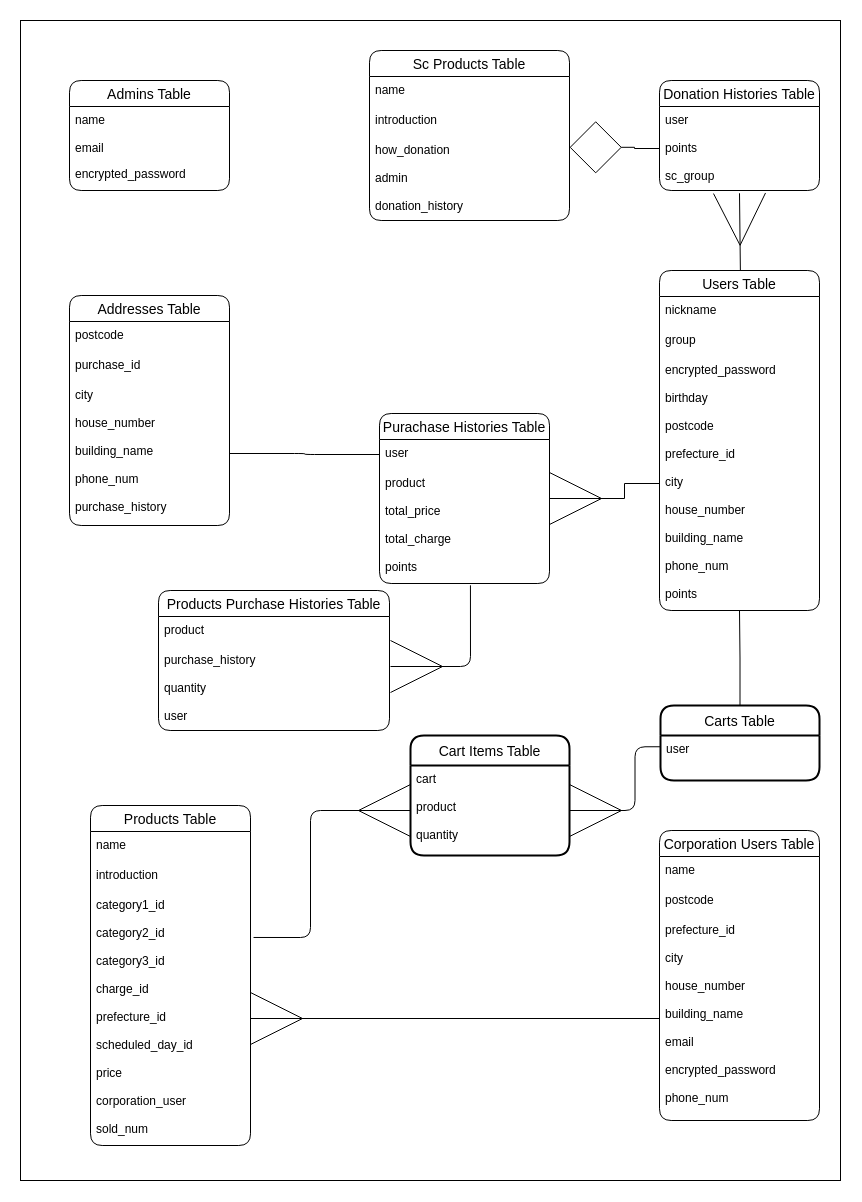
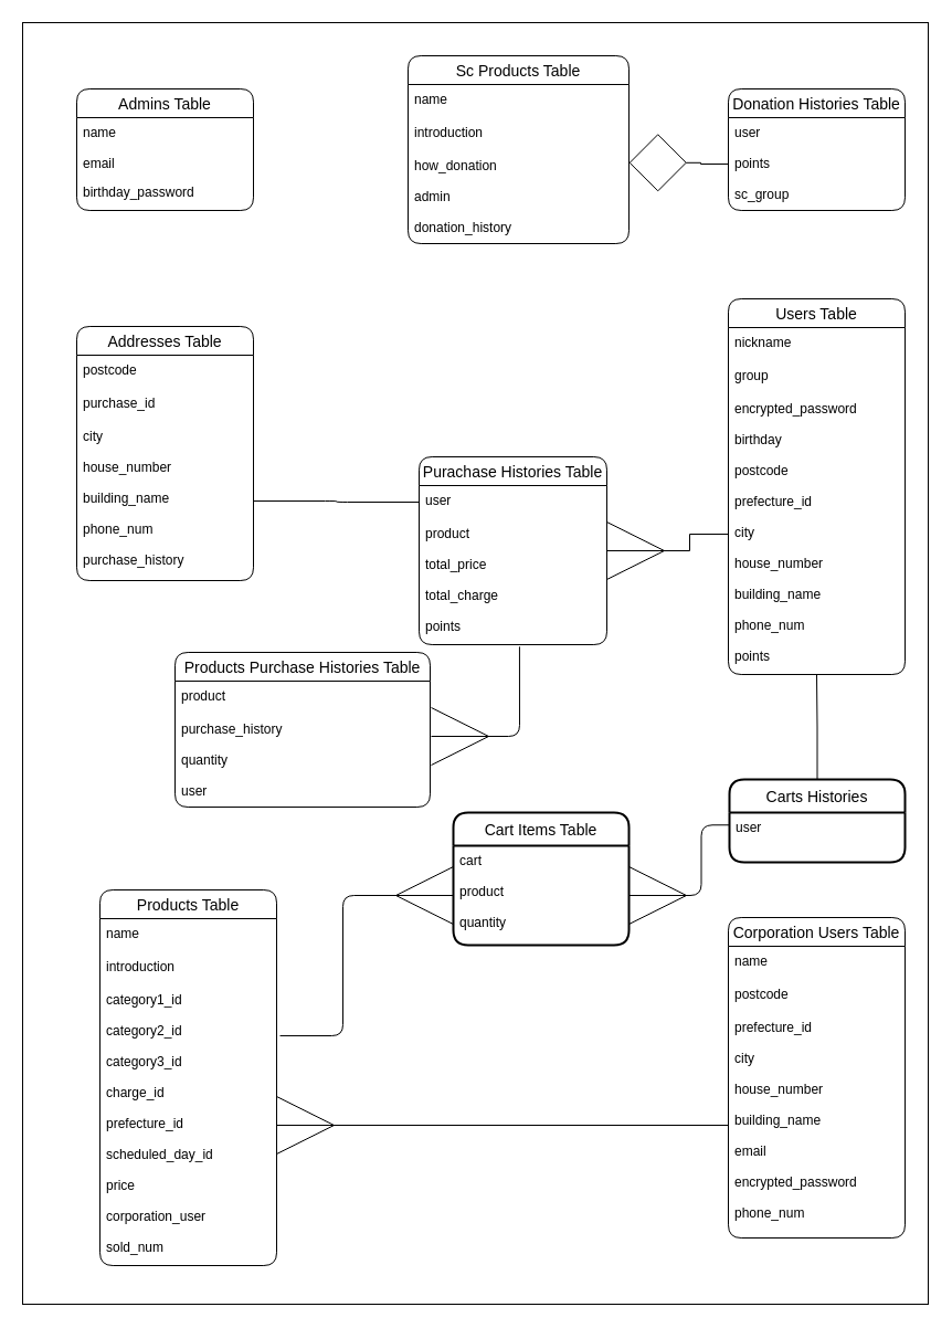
- <mxCell id="26" value="encrypted_password" style="text;strokeColor=none;fillColor=none;spacingLeft=4;spacingRight=4;overflow=hidden;rotatable=0;points=[[0,0.5],[1,0.5]];portConstraint=eastwest;fontSize=12;" vertex="1" parent="24"><mxGeometry y="80" width="160" height="30" as="geometry" /></mxCell>
+ <mxCell id="26" value="birthday_password" style="text;strokeColor=none;fillColor=none;spacingLeft=4;spacingRight=4;overflow=hidden;rotatable=0;points=[[0,0.5],[1,0.5]];portConstraint=eastwest;fontSize=12;" vertex="1" parent="24"><mxGeometry y="80" width="160" height="30" as="geometry" /></mxCell>
- <mxCell id="4" style="edgeStyle=orthogonalEdgeStyle;rounded=0;orthogonalLoop=1;jettySize=auto;html=1;exitX=0.5;exitY=0;exitDx=0;exitDy=0;entryX=0.5;entryY=1.033;entryDx=0;entryDy=0;entryPerimeter=0;endArrow=ERmany;endFill=0;endSize=50;" edge="1" parent="3" source="5" target="32"><mxGeometry relative="1" as="geometry"><Array as="points"><mxPoint x="739" y="281" /><mxPoint x="740" y="281" /></Array></mxGeometry></mxCell>
- <mxCell id="38" value="Carts Table" style="swimlane;childLayout=stackLayout;horizontal=1;startSize=30;horizontalStack=0;rounded=1;fontSize=14;fontStyle=0;strokeWidth=2;resizeParent=0;resizeLast=1;shadow=0;dashed=0;align=center;" vertex="1" parent="3"><mxGeometry x="660" y="705" width="159" height="75" as="geometry" /></mxCell>
+ <mxCell id="38" value="Carts Histories" style="swimlane;childLayout=stackLayout;horizontal=1;startSize=30;horizontalStack=0;rounded=1;fontSize=14;fontStyle=0;strokeWidth=2;resizeParent=0;resizeLast=1;shadow=0;dashed=0;align=center;" vertex="1" parent="3"><mxGeometry x="660" y="705" width="159" height="75" as="geometry" /></mxCell>
